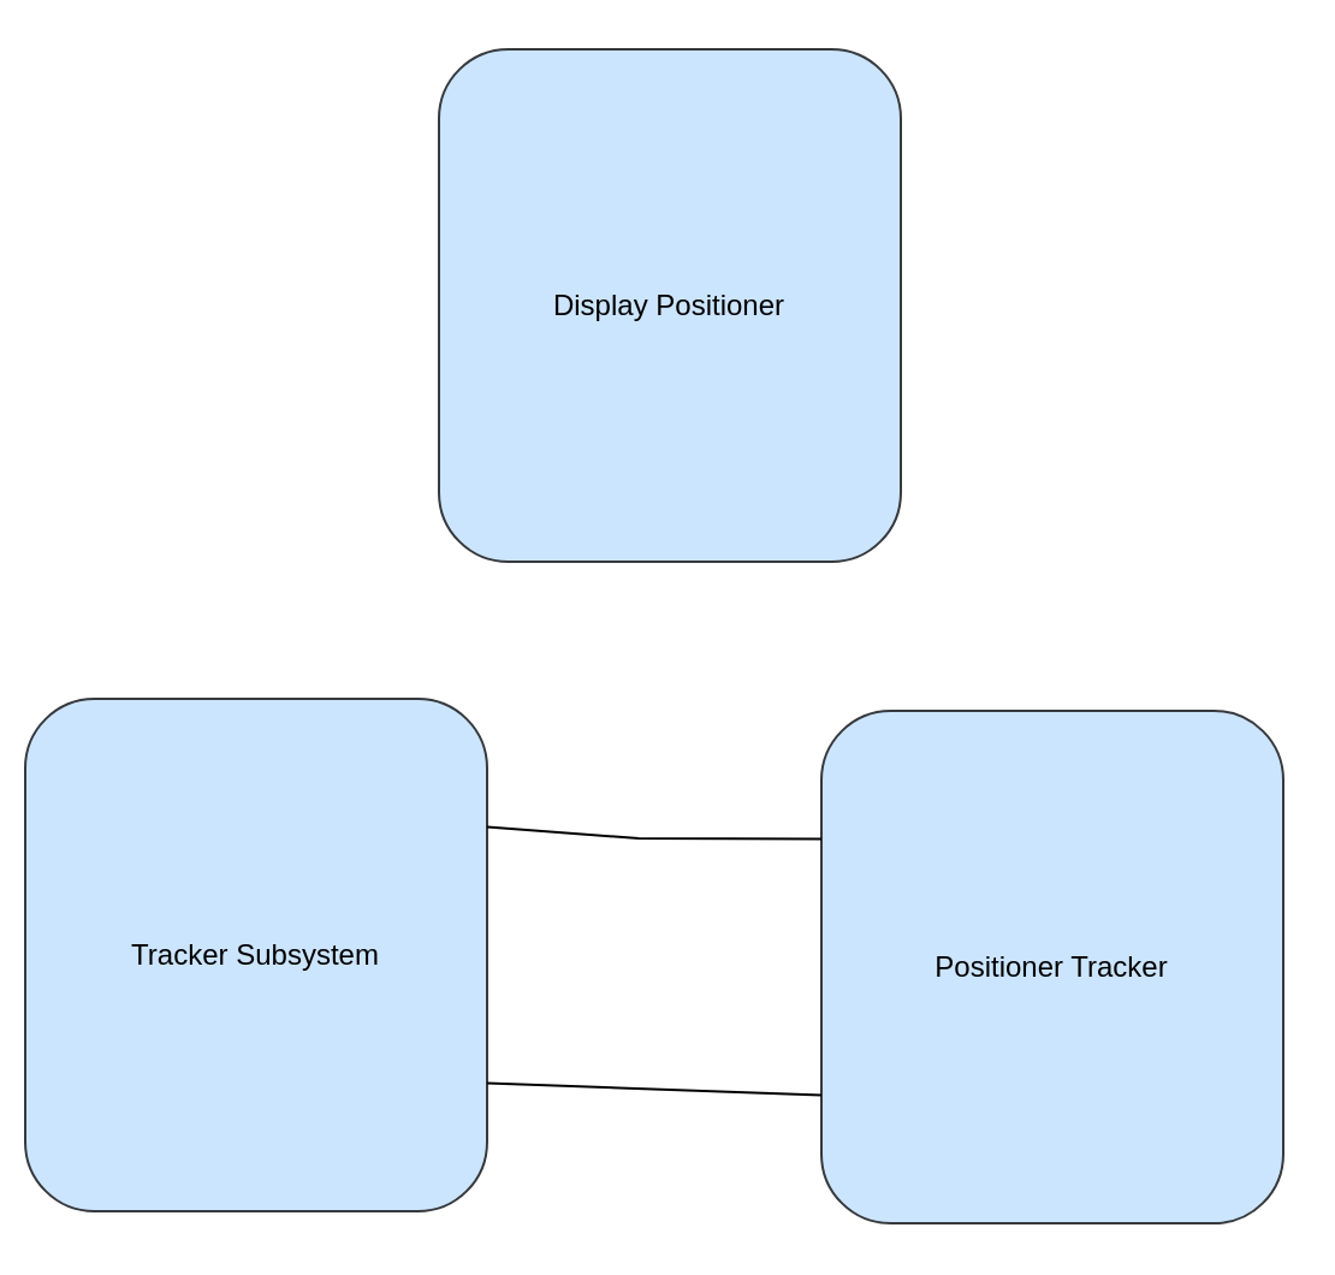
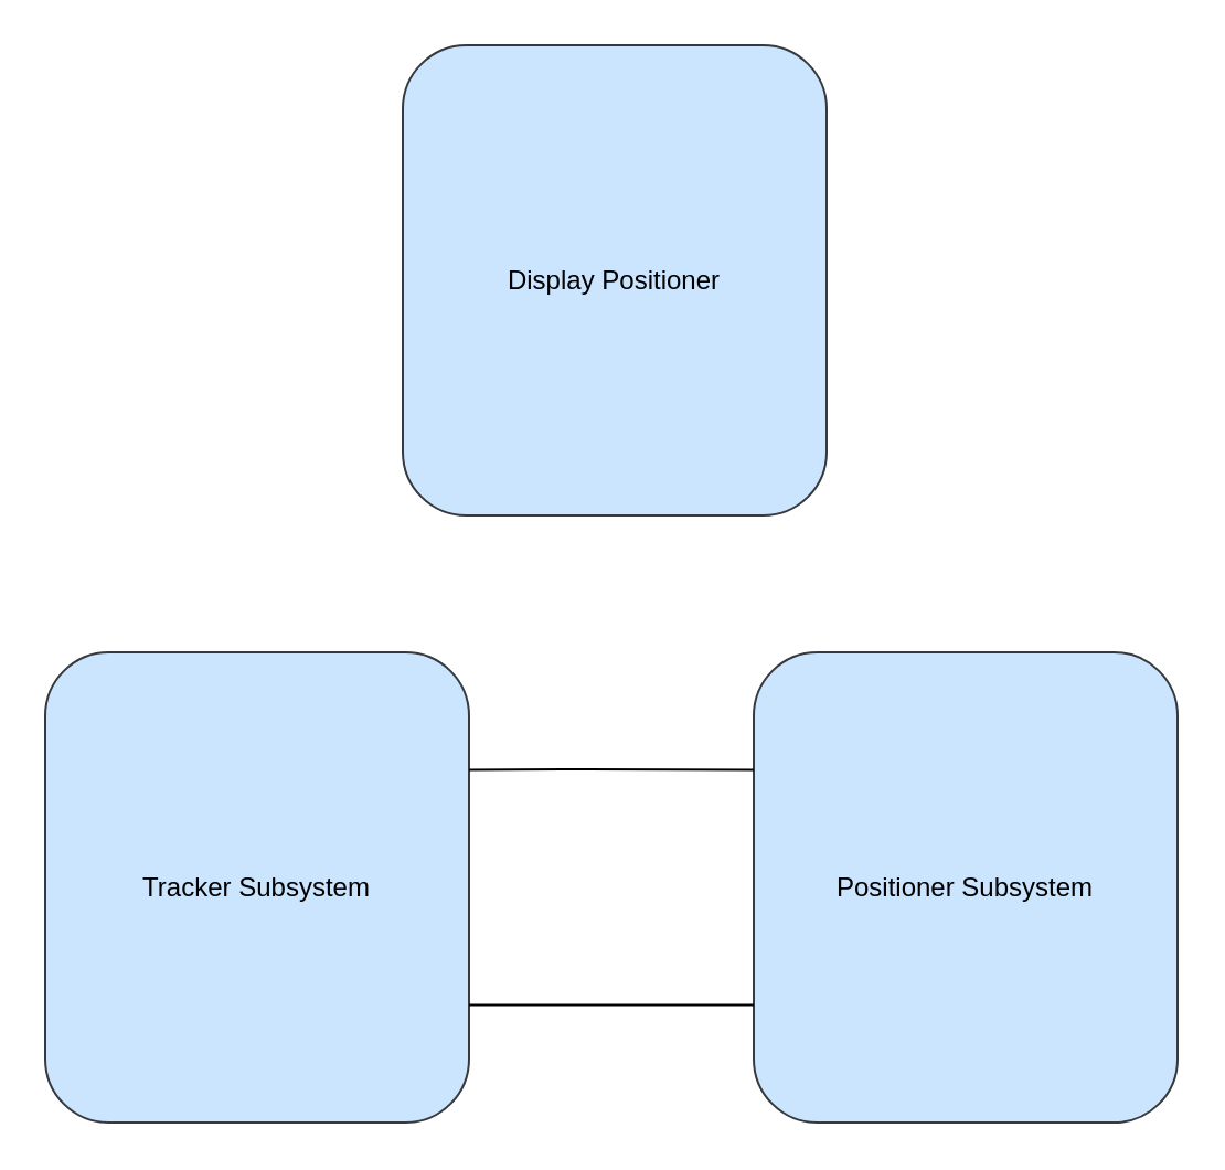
- <mxCell id="2" value="Tracker Subsystem" style="rounded=1;whiteSpace=wrap;html=1;hachureGap=4;fillColor=#cce5ff;strokeColor=#36393d;" parent="1" vertex="1"><mxGeometry x="10" y="290" width="192" height="213" as="geometry" /></mxCell>
+ <mxCell id="2" value="Tracker Subsystem" style="rounded=1;whiteSpace=wrap;html=1;hachureGap=4;fillColor=#cce5ff;strokeColor=#36393d;" parent="1" vertex="1"><mxGeometry x="20" y="295" width="192" height="213" as="geometry" /></mxCell>
- <mxCell id="3" value="Positioner Tracker" style="rounded=1;whiteSpace=wrap;html=1;hachureGap=4;fillColor=#cce5ff;strokeColor=#36393d;" parent="1" vertex="1"><mxGeometry x="341" y="295" width="192" height="213" as="geometry" /></mxCell>
+ <mxCell id="3" value="Positioner Subsystem" style="rounded=1;whiteSpace=wrap;html=1;hachureGap=4;fillColor=#cce5ff;strokeColor=#36393d;" parent="1" vertex="1"><mxGeometry x="341" y="295" width="192" height="213" as="geometry" /></mxCell>
